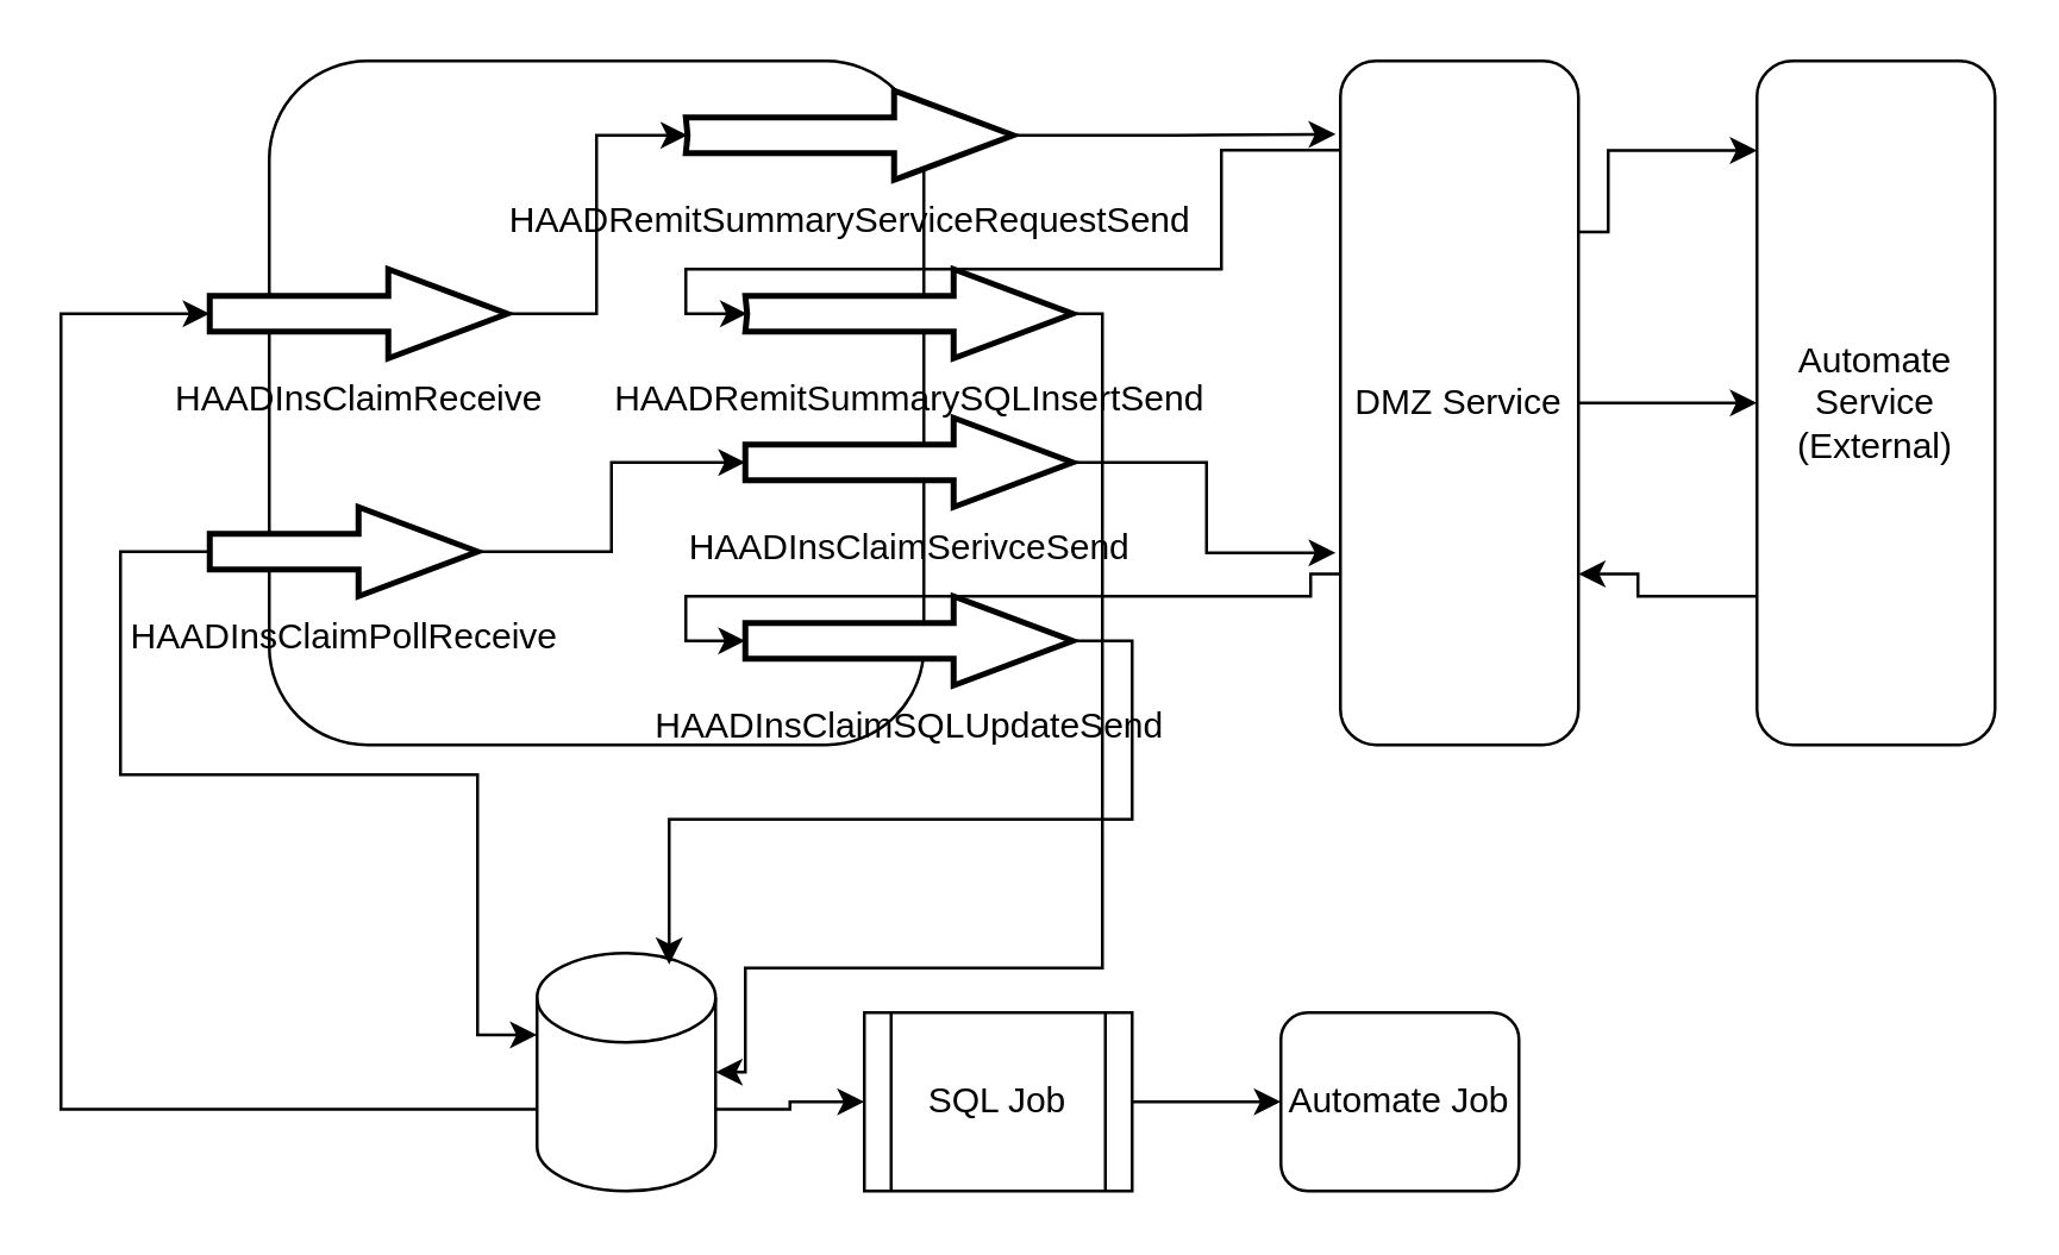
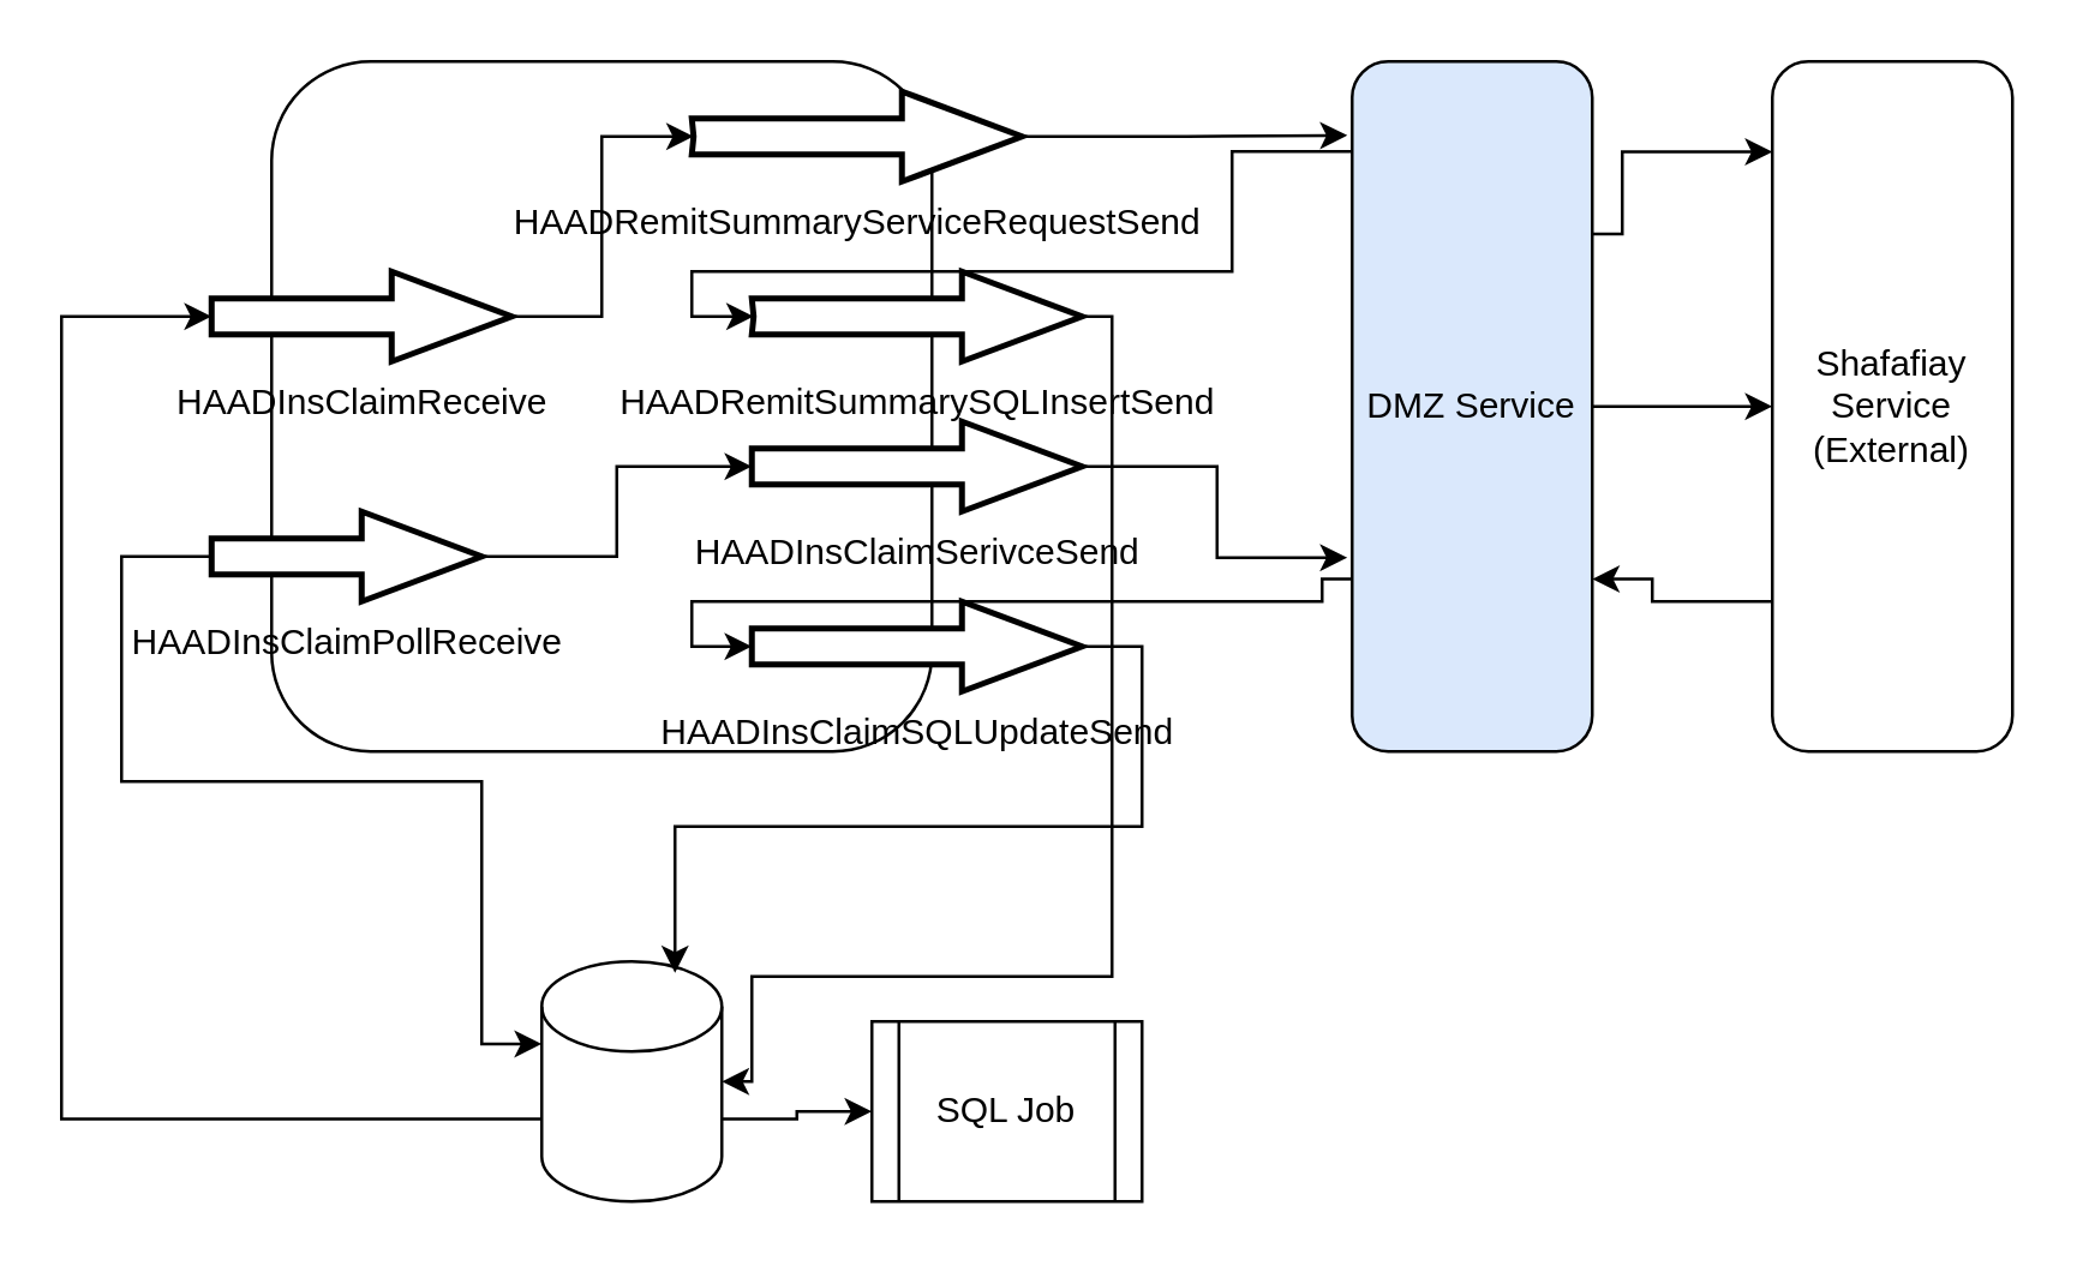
- <mxCell id="17" value="DMZ Service" style="rounded=1;whiteSpace=wrap;html=1;" parent="1" vertex="1"><mxGeometry x="450" y="20" width="80" height="230" as="geometry" /></mxCell>
+ <mxCell id="17" value="DMZ Service" style="rounded=1;whiteSpace=wrap;html=1;fillColor=#dae8fc;" parent="1" vertex="1"><mxGeometry x="450" y="20" width="80" height="230" as="geometry" /></mxCell>
- <mxCell id="19" value="Automate Service (External)" style="rounded=1;whiteSpace=wrap;html=1;" parent="1" vertex="1"><mxGeometry x="590" y="20" width="80" height="230" as="geometry" /></mxCell>
+ <mxCell id="19" value="Shafafiay Service (External)" style="rounded=1;whiteSpace=wrap;html=1;" parent="1" vertex="1"><mxGeometry x="590" y="20" width="80" height="230" as="geometry" /></mxCell>
- <mxCell id="20" style="edgeStyle=orthogonalEdgeStyle;rounded=0;orthogonalLoop=1;jettySize=auto;html=1;entryX=0;entryY=0.5;entryDx=0;entryDy=0;" parent="1" source="21" target="22" edge="1"><mxGeometry relative="1" as="geometry" /></mxCell>
- <mxCell id="22" value="Automate Job" style="rounded=1;whiteSpace=wrap;html=1;" parent="1" vertex="1"><mxGeometry x="430" y="340" width="80" height="60" as="geometry" /></mxCell>
